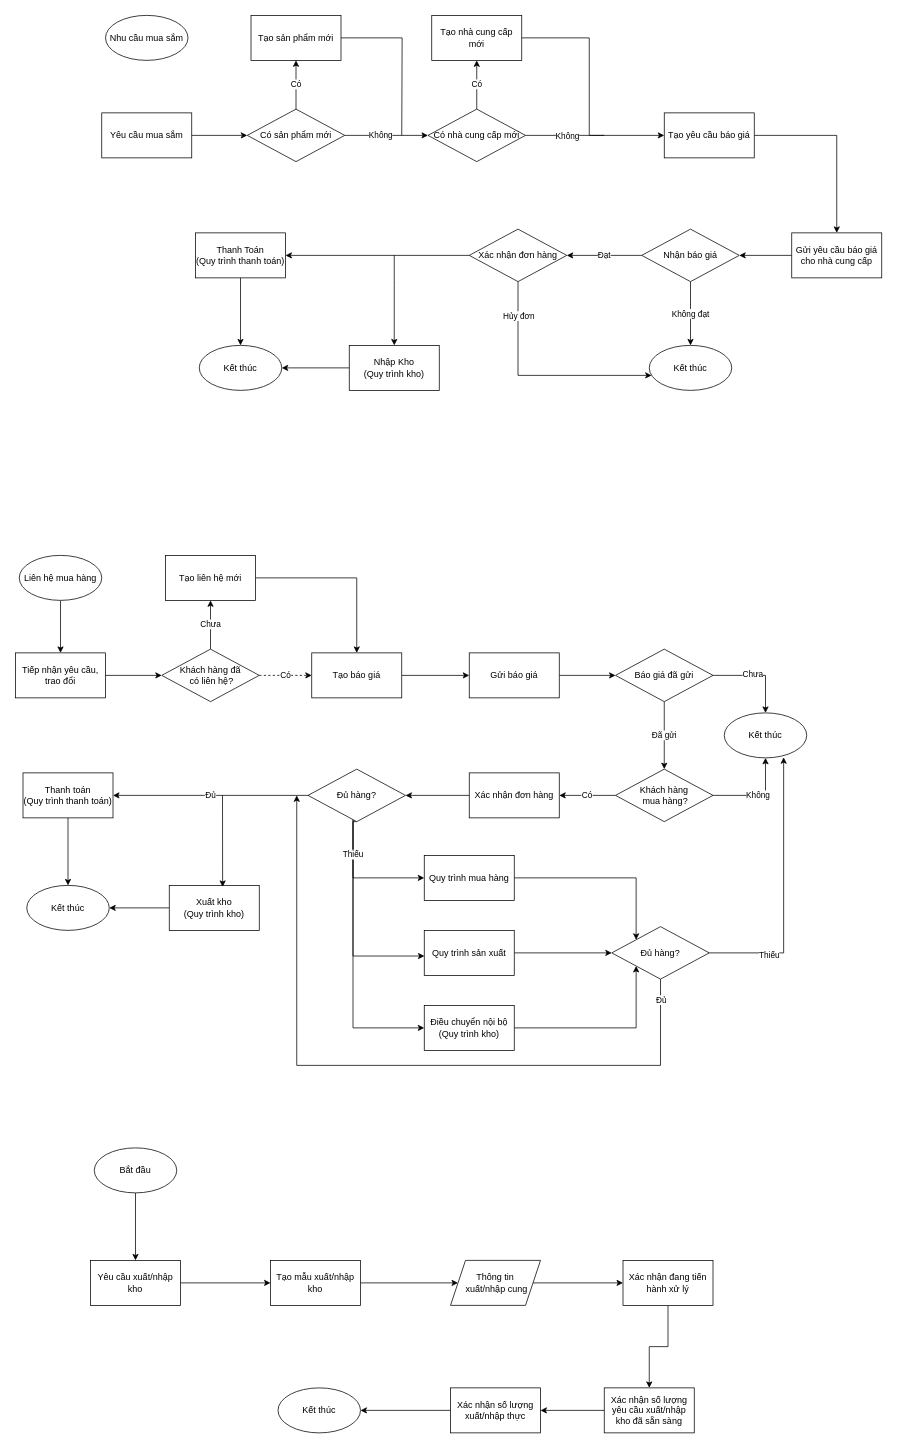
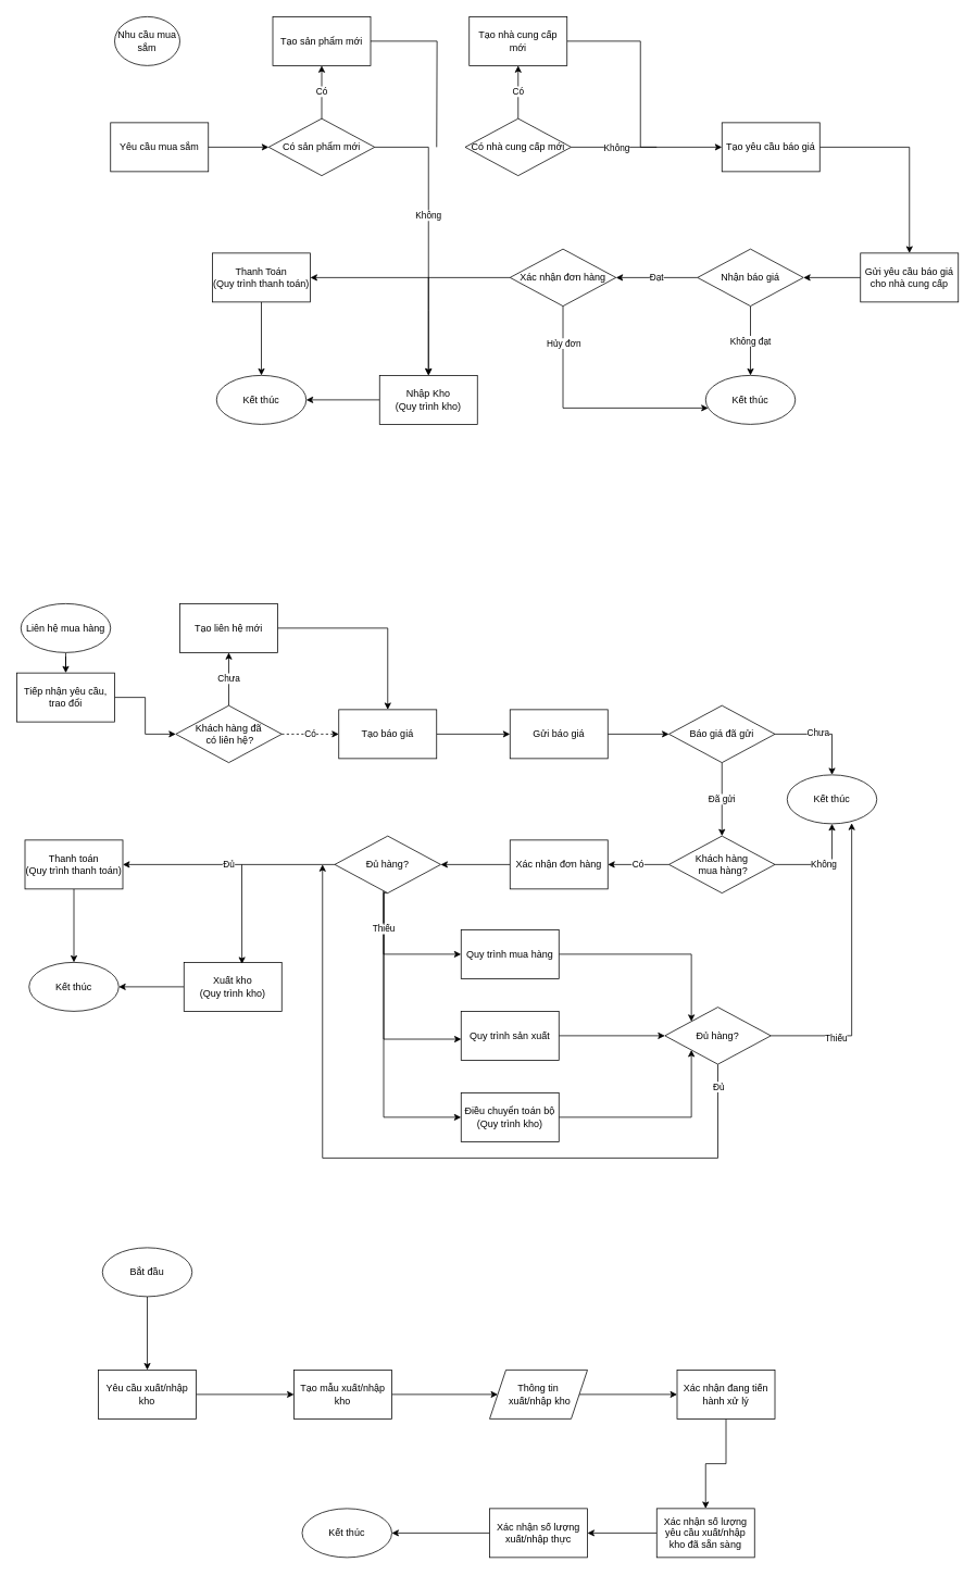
- <mxCell id="2" value="Nhu cầu mua sắm" style="ellipse;whiteSpace=wrap;html=1;" parent="1" vertex="1"><mxGeometry x="140" y="20" width="110" height="60" as="geometry" /></mxCell>
+ <mxCell id="2" value="Nhu cầu mua sắm" style="ellipse;whiteSpace=wrap;html=1;" parent="1" vertex="1"><mxGeometry x="140" y="20" width="80" height="60" as="geometry" /></mxCell>
- <mxCell id="4" value="Không" style="edgeStyle=orthogonalEdgeStyle;rounded=0;orthogonalLoop=1;jettySize=auto;html=1;exitX=1;exitY=0.5;exitDx=0;exitDy=0;" parent="1" source="5" target="13" edge="1"><mxGeometry x="-0.132" relative="1" as="geometry"><mxPoint as="offset" /></mxGeometry></mxCell>
+ <mxCell id="4" value="Không" style="edgeStyle=orthogonalEdgeStyle;rounded=0;orthogonalLoop=1;jettySize=auto;html=1;exitX=1;exitY=0.5;exitDx=0;exitDy=0;" parent="1" source="5" target="21" edge="1"><mxGeometry x="-0.132" relative="1" as="geometry"><mxPoint as="offset" /></mxGeometry></mxCell>
- <mxCell id="54" value="Tiếp nhận yêu cầu, trao đổi" style="rounded=0;whiteSpace=wrap;html=1;" parent="1" vertex="1"><mxGeometry x="20" y="870" width="120" height="60" as="geometry" /></mxCell>
+ <mxCell id="54" value="Tiếp nhận yêu cầu, trao đổi" style="rounded=0;whiteSpace=wrap;html=1;" parent="1" vertex="1"><mxGeometry x="20" y="825" width="120" height="60" as="geometry" /></mxCell>
- <mxCell id="71" value="Điều chuyển nội bộ&lt;br&gt;(Quy trình kho)" style="rounded=0;whiteSpace=wrap;html=1;" parent="1" vertex="1"><mxGeometry x="565" y="1340" width="120" height="60" as="geometry" /></mxCell>
+ <mxCell id="71" value="Điều chuyển toán bộ&lt;br&gt;(Quy trình kho)" style="rounded=0;whiteSpace=wrap;html=1;" parent="1" vertex="1"><mxGeometry x="565" y="1340" width="120" height="60" as="geometry" /></mxCell>
- <mxCell id="86" value="Thông tin&lt;br&gt;&amp;nbsp;xuất/nhập cung" style="shape=parallelogram;perimeter=parallelogramPerimeter;whiteSpace=wrap;html=1;fixedSize=1;" vertex="1" parent="1"><mxGeometry x="600" y="1680" width="120" height="60" as="geometry" /></mxCell>
+ <mxCell id="86" value="Thông tin&lt;br&gt;&amp;nbsp;xuất/nhập kho" style="shape=parallelogram;perimeter=parallelogramPerimeter;whiteSpace=wrap;html=1;fixedSize=1;" vertex="1" parent="1"><mxGeometry x="600" y="1680" width="120" height="60" as="geometry" /></mxCell>
